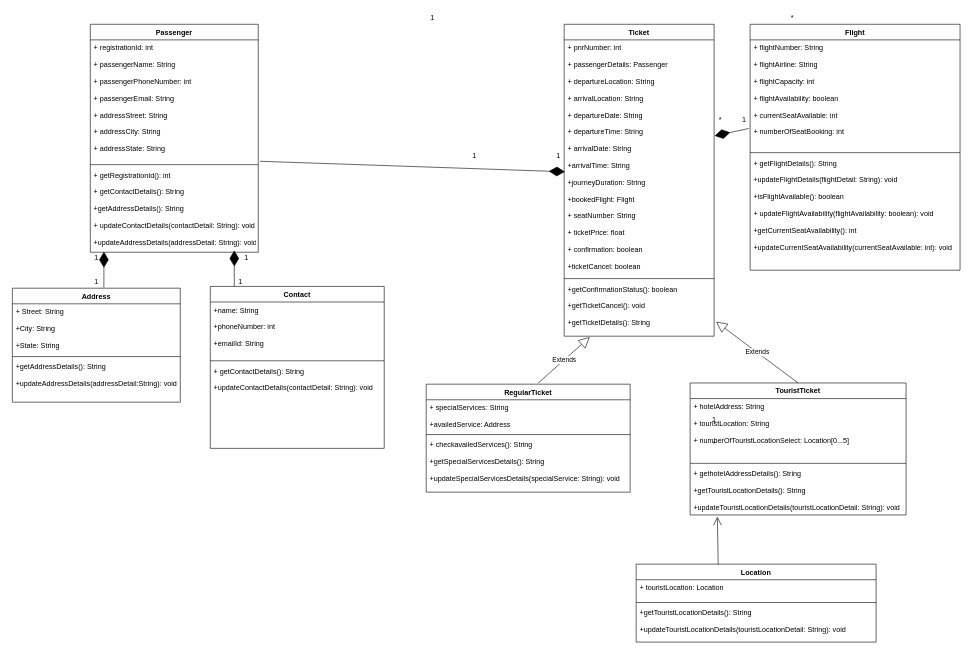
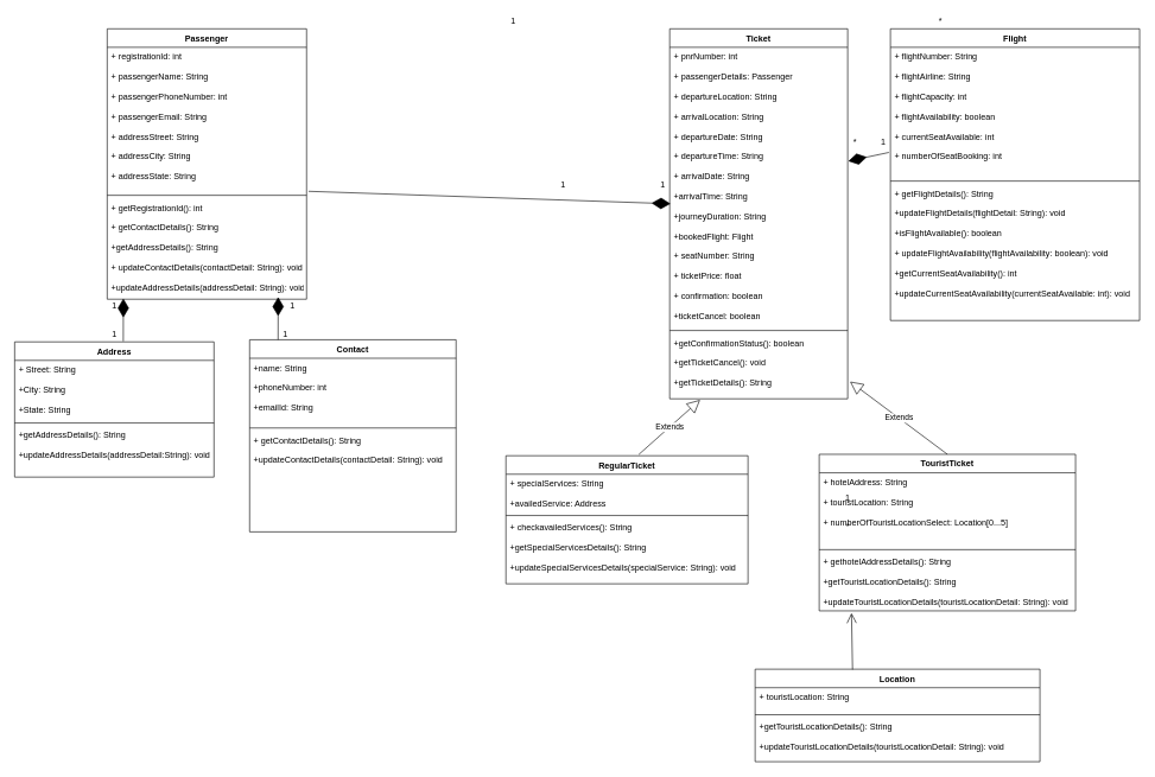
- <mxCell id="19" value="+ touristLocation: Location" style="text;strokeColor=none;fillColor=none;align=left;verticalAlign=top;spacingLeft=4;spacingRight=4;overflow=hidden;rotatable=0;points=[[0,0.5],[1,0.5]];portConstraint=eastwest;" vertex="1" parent="18"><mxGeometry y="26" width="400" height="34" as="geometry" /></mxCell>
+ <mxCell id="19" value="+ touristLocation: String" style="text;strokeColor=none;fillColor=none;align=left;verticalAlign=top;spacingLeft=4;spacingRight=4;overflow=hidden;rotatable=0;points=[[0,0.5],[1,0.5]];portConstraint=eastwest;" vertex="1" parent="18"><mxGeometry y="26" width="400" height="34" as="geometry" /></mxCell>
